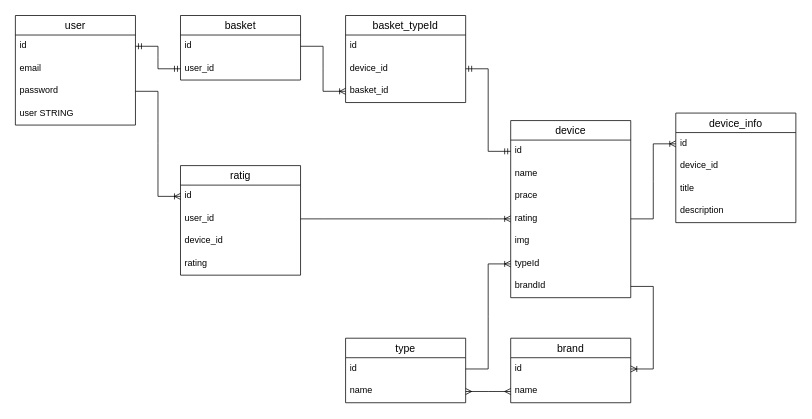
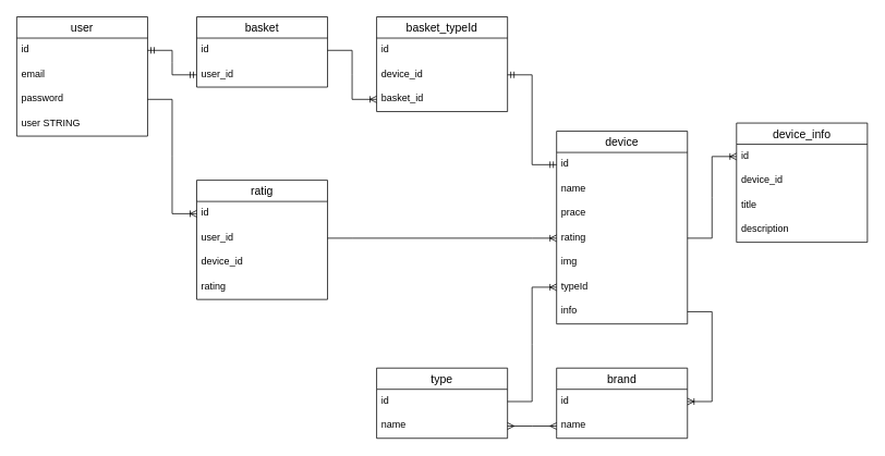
- <mxCell id="18" value="brandId" style="text;strokeColor=none;fillColor=none;spacingLeft=4;spacingRight=4;overflow=hidden;rotatable=0;points=[[0,0.5],[1,0.5]];portConstraint=eastwest;fontSize=12;rounded=0;" parent="11" vertex="1"><mxGeometry y="206" width="160" height="30" as="geometry" /></mxCell>
+ <mxCell id="18" value="info" style="text;strokeColor=none;fillColor=none;spacingLeft=4;spacingRight=4;overflow=hidden;rotatable=0;points=[[0,0.5],[1,0.5]];portConstraint=eastwest;fontSize=12;rounded=0;" parent="11" vertex="1"><mxGeometry y="206" width="160" height="30" as="geometry" /></mxCell>
